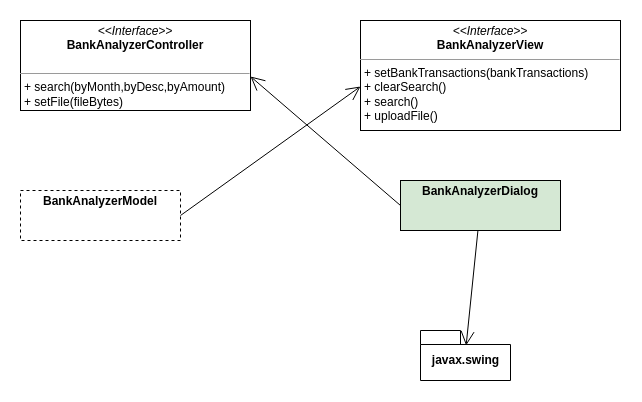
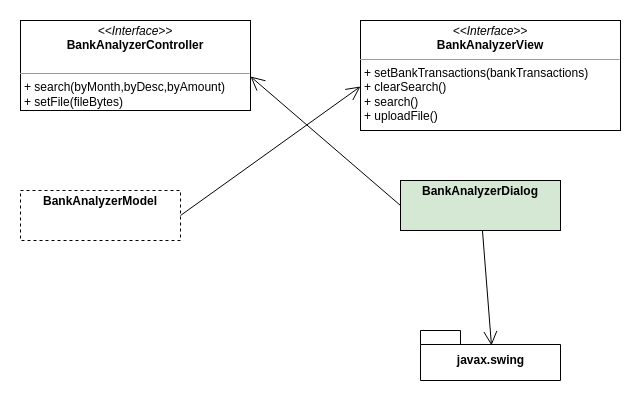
- <mxCell id="8" value="javax.swing" style="shape=folder;fontStyle=1;spacingTop=10;tabWidth=40;tabHeight=14;tabPosition=left;html=1;" vertex="1" parent="1"><mxGeometry x="420" y="330" width="90" height="50" as="geometry" /></mxCell>
+ <mxCell id="8" value="javax.swing" style="shape=folder;fontStyle=1;spacingTop=10;tabWidth=40;tabHeight=14;tabPosition=left;html=1;" vertex="1" parent="1"><mxGeometry x="420" y="330" width="140" height="50" as="geometry" /></mxCell>
